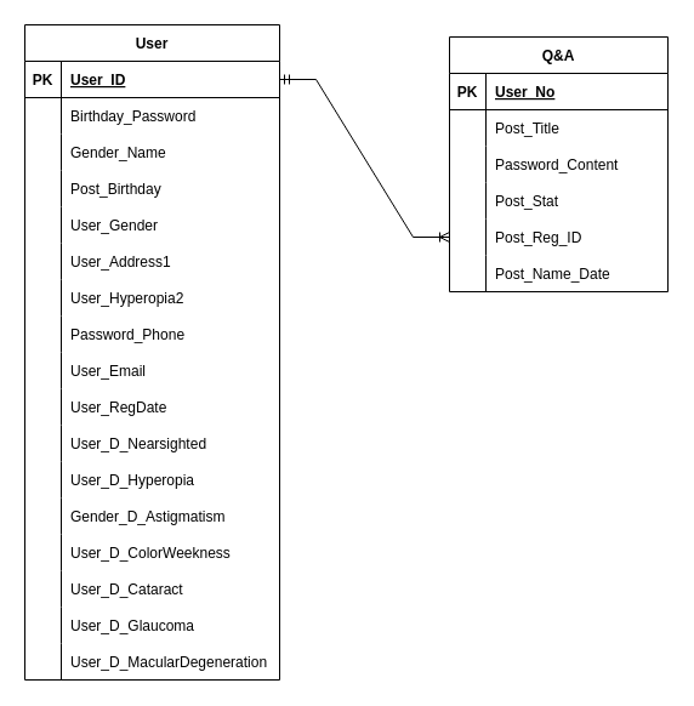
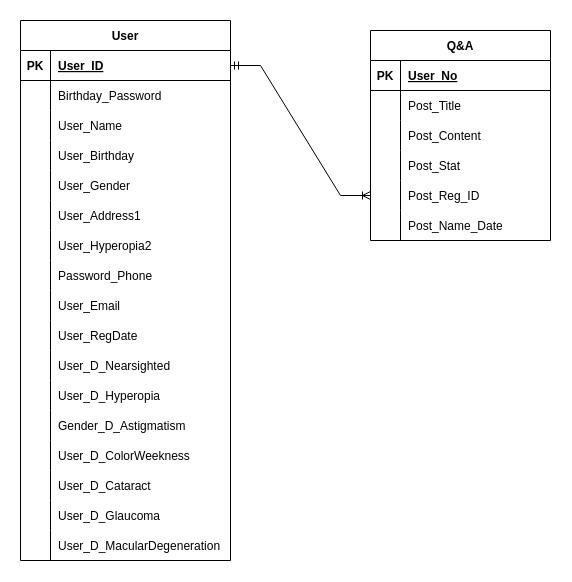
- <mxCell id="11" value="Gender_Name" style="shape=partialRectangle;connectable=0;fillColor=none;top=0;left=0;bottom=0;right=0;align=left;spacingLeft=6;overflow=hidden;" vertex="1" parent="9"><mxGeometry x="30" width="180" height="30" as="geometry"><mxRectangle width="180" height="30" as="alternateBounds" /></mxGeometry></mxCell>
+ <mxCell id="11" value="User_Name" style="shape=partialRectangle;connectable=0;fillColor=none;top=0;left=0;bottom=0;right=0;align=left;spacingLeft=6;overflow=hidden;" vertex="1" parent="9"><mxGeometry x="30" width="180" height="30" as="geometry"><mxRectangle width="180" height="30" as="alternateBounds" /></mxGeometry></mxCell>
- <mxCell id="63" value="Password_Content" style="shape=partialRectangle;connectable=0;fillColor=none;top=0;left=0;bottom=0;right=0;align=left;spacingLeft=6;overflow=hidden;" vertex="1" parent="61"><mxGeometry x="30" width="150" height="30" as="geometry"><mxRectangle width="150" height="30" as="alternateBounds" /></mxGeometry></mxCell>
+ <mxCell id="63" value="Post_Content" style="shape=partialRectangle;connectable=0;fillColor=none;top=0;left=0;bottom=0;right=0;align=left;spacingLeft=6;overflow=hidden;" vertex="1" parent="61"><mxGeometry x="30" width="150" height="30" as="geometry"><mxRectangle width="150" height="30" as="alternateBounds" /></mxGeometry></mxCell>
- <mxCell id="14" value="Post_Birthday" style="shape=partialRectangle;connectable=0;fillColor=none;top=0;left=0;bottom=0;right=0;align=left;spacingLeft=6;overflow=hidden;" vertex="1" parent="12"><mxGeometry x="30" width="180" height="30" as="geometry"><mxRectangle width="180" height="30" as="alternateBounds" /></mxGeometry></mxCell>
+ <mxCell id="14" value="User_Birthday" style="shape=partialRectangle;connectable=0;fillColor=none;top=0;left=0;bottom=0;right=0;align=left;spacingLeft=6;overflow=hidden;" vertex="1" parent="12"><mxGeometry x="30" width="180" height="30" as="geometry"><mxRectangle width="180" height="30" as="alternateBounds" /></mxGeometry></mxCell>
